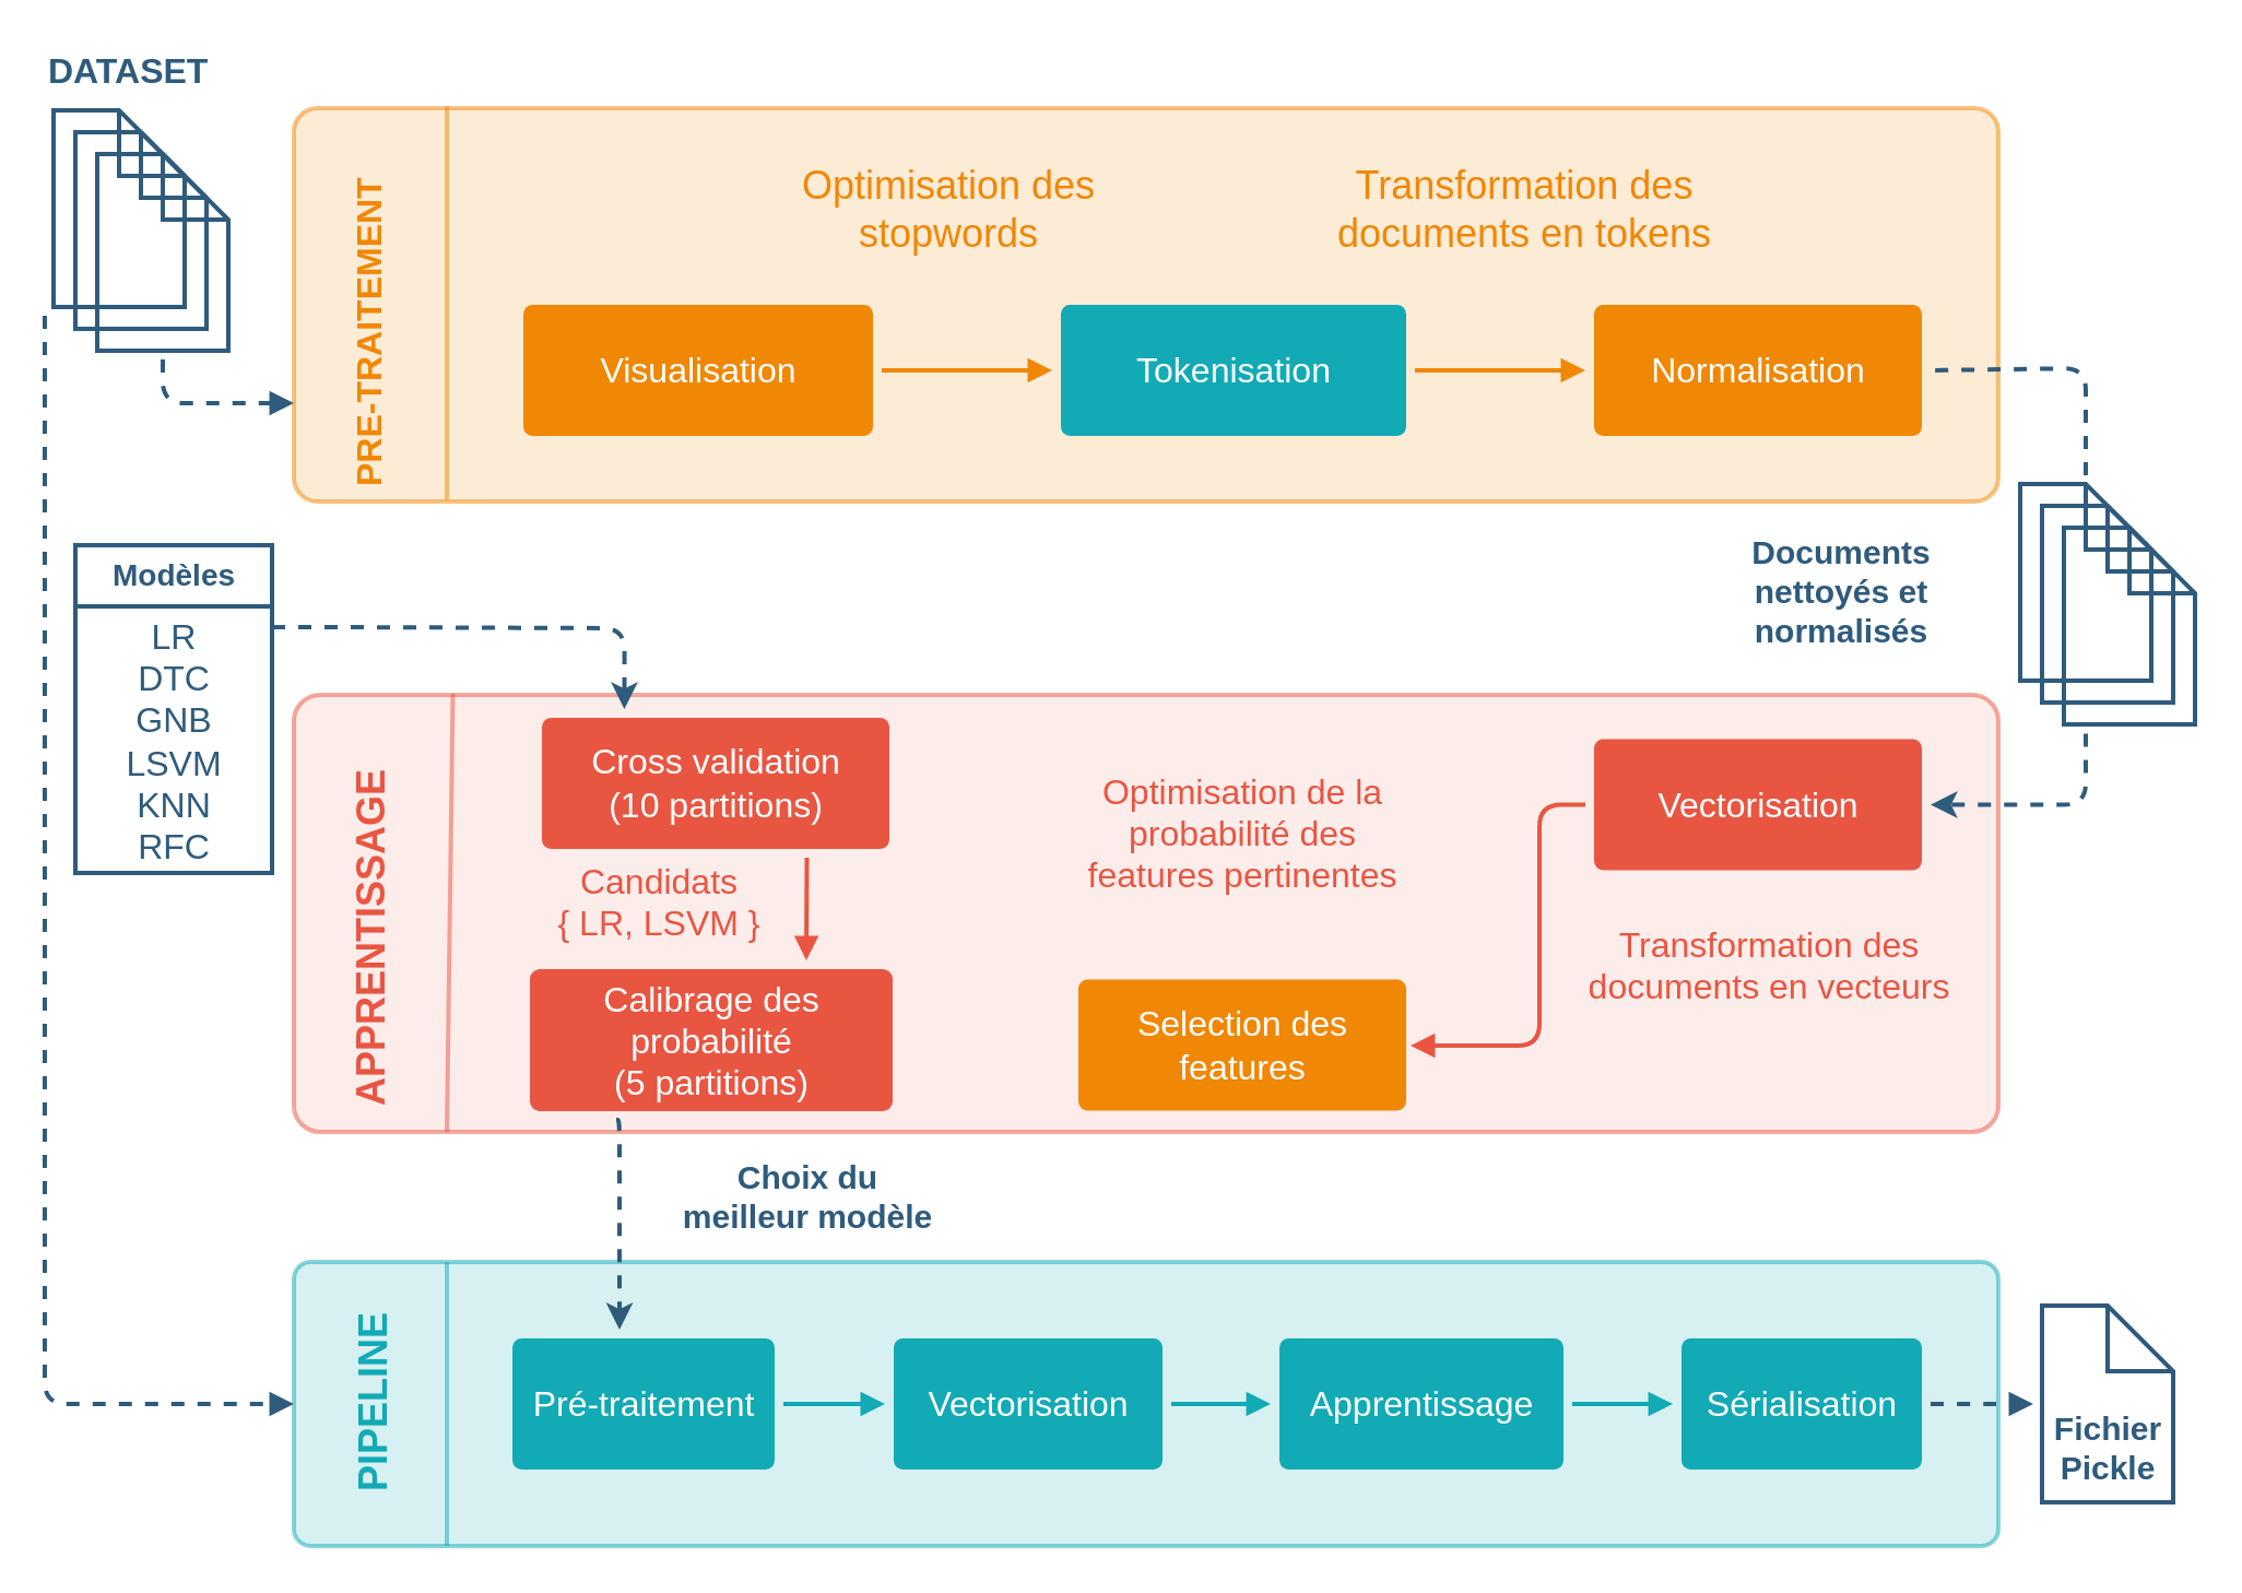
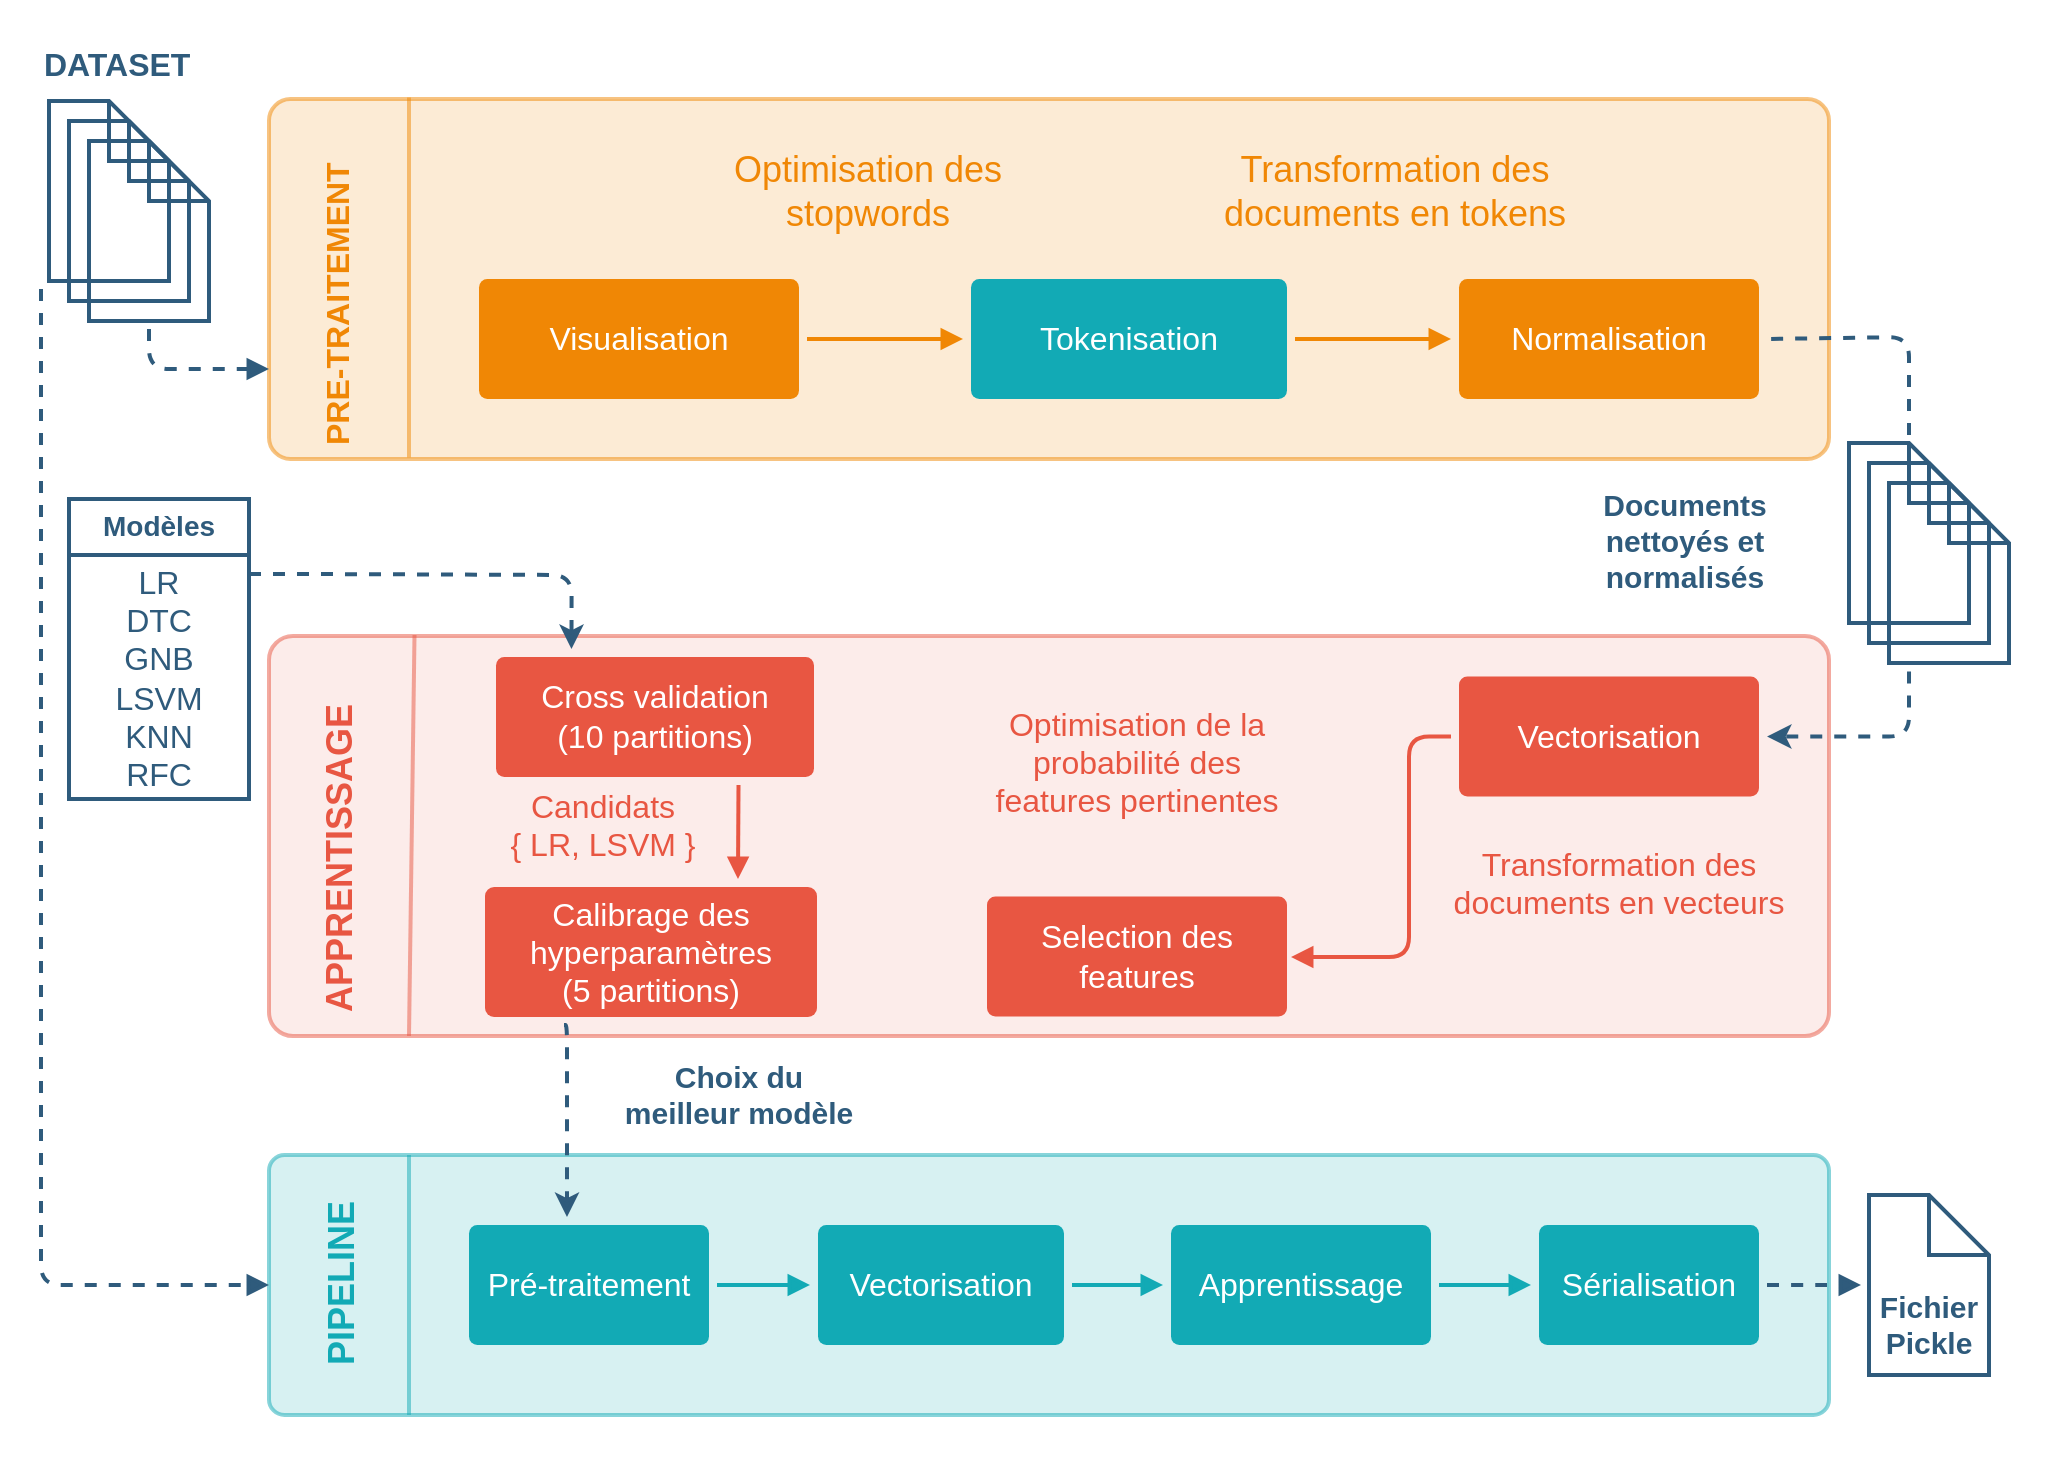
- <mxCell id="39" value="&lt;div&gt;Calibrage des&lt;/div&gt;&lt;div&gt;probabilité&lt;br&gt;&lt;/div&gt;&lt;div&gt;(5 partitions)&lt;br&gt;&lt;/div&gt;" style="rounded=1;fillColor=#e85642;strokeWidth=2;html=1;strokeColor=none;fontColor=#FFFFFF;fontSize=16;arcSize=7;perimeterSpacing=4;" parent="1" vertex="1"><mxGeometry x="242" y="443" width="166" height="65" as="geometry" /></mxCell>
+ <mxCell id="39" value="&lt;div&gt;Calibrage des&lt;/div&gt;&lt;div&gt;hyperparamètres&lt;br&gt;&lt;/div&gt;&lt;div&gt;(5 partitions)&lt;br&gt;&lt;/div&gt;" style="rounded=1;fillColor=#e85642;strokeWidth=2;html=1;strokeColor=none;fontColor=#FFFFFF;fontSize=16;arcSize=7;perimeterSpacing=4;" parent="1" vertex="1"><mxGeometry x="242" y="443" width="166" height="65" as="geometry" /></mxCell>
- <mxCell id="13" value="&lt;div&gt;Selection des&lt;/div&gt;&lt;div&gt;features&lt;br&gt;&lt;/div&gt;" style="rounded=1;fillColor=#f08705;strokeWidth=2;html=1;strokeColor=none;fontColor=#FFFFFF;fontSize=16;arcSize=7;perimeterSpacing=4;" parent="1" vertex="1"><mxGeometry x="493" y="447.75" width="150" height="60.0" as="geometry" /></mxCell>
+ <mxCell id="13" value="&lt;div&gt;Selection des&lt;/div&gt;&lt;div&gt;features&lt;br&gt;&lt;/div&gt;" style="rounded=1;fillColor=#e85642;strokeWidth=2;html=1;strokeColor=none;fontColor=#FFFFFF;fontSize=16;arcSize=7;perimeterSpacing=4;" parent="1" vertex="1"><mxGeometry x="493" y="447.75" width="150" height="60.0" as="geometry" /></mxCell>
